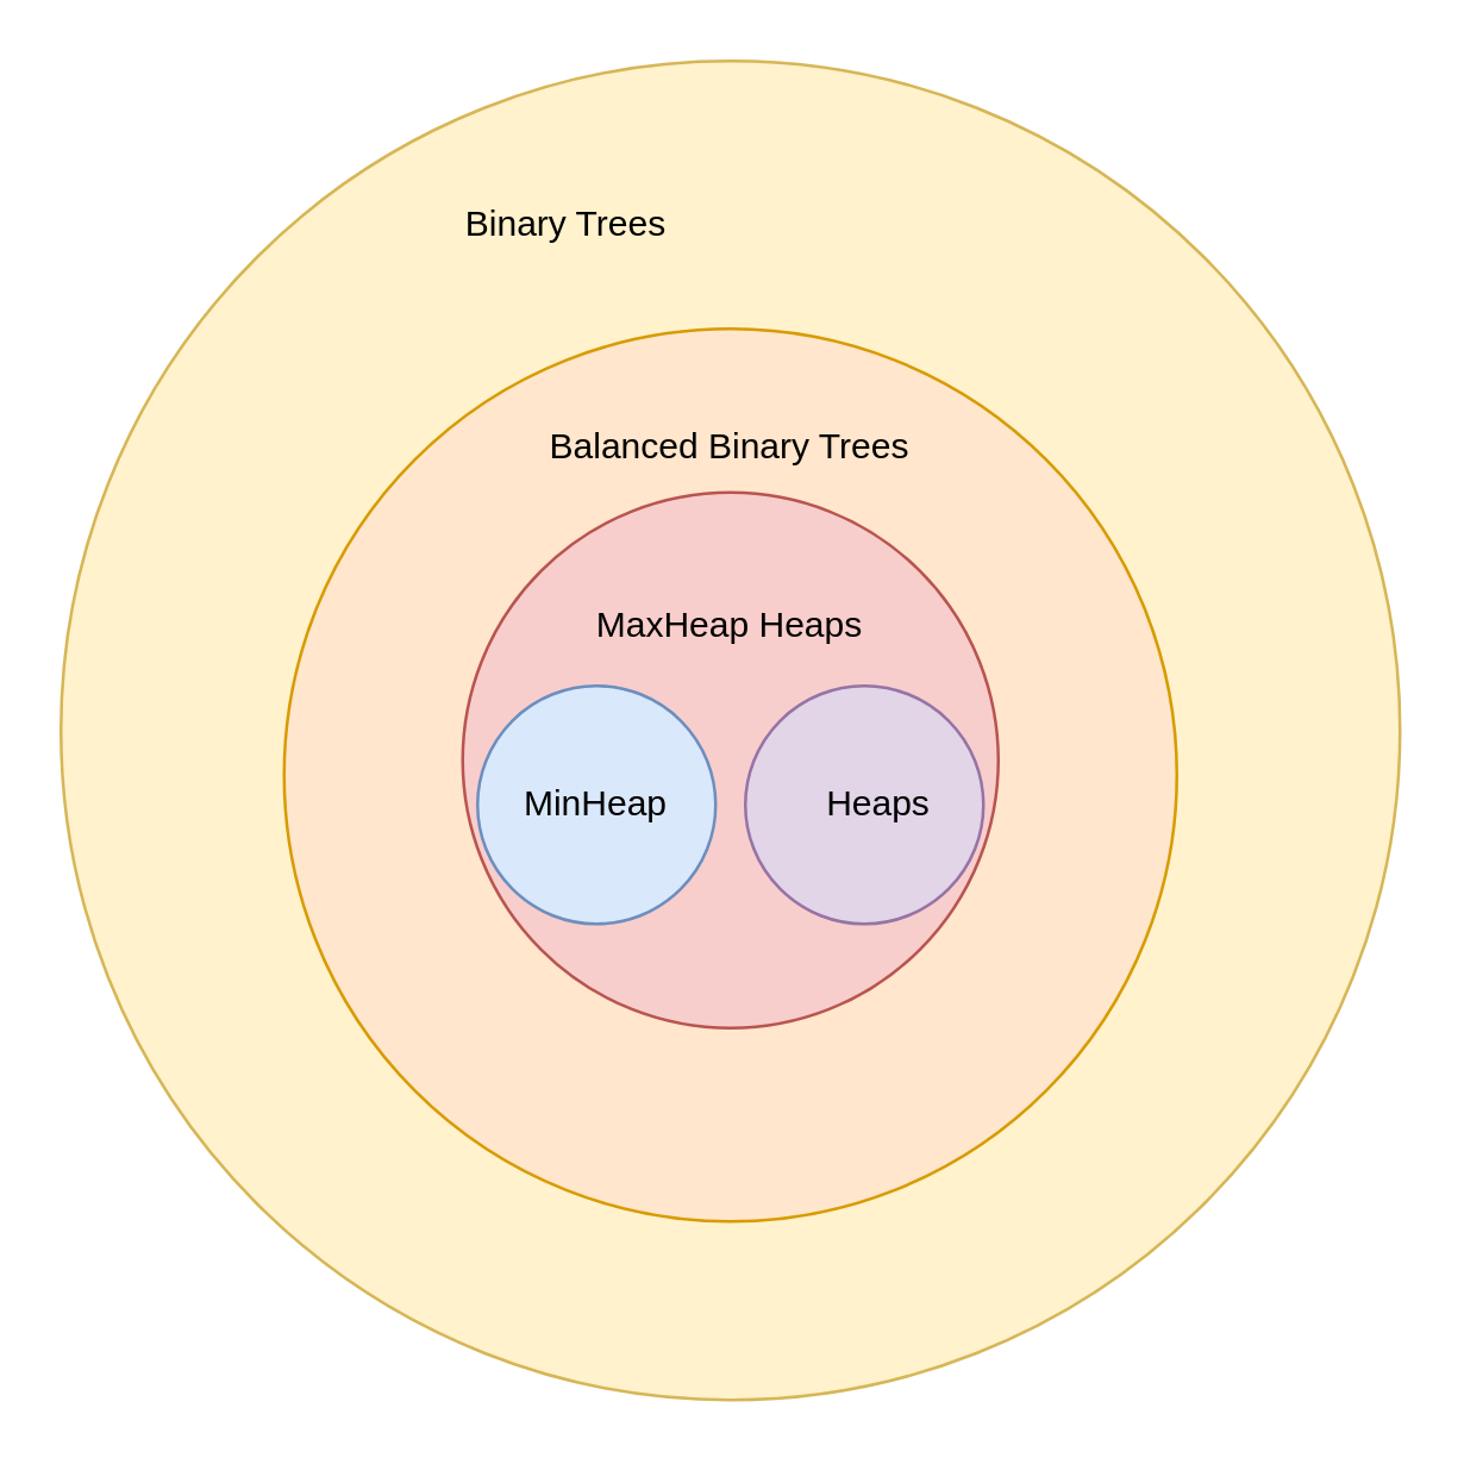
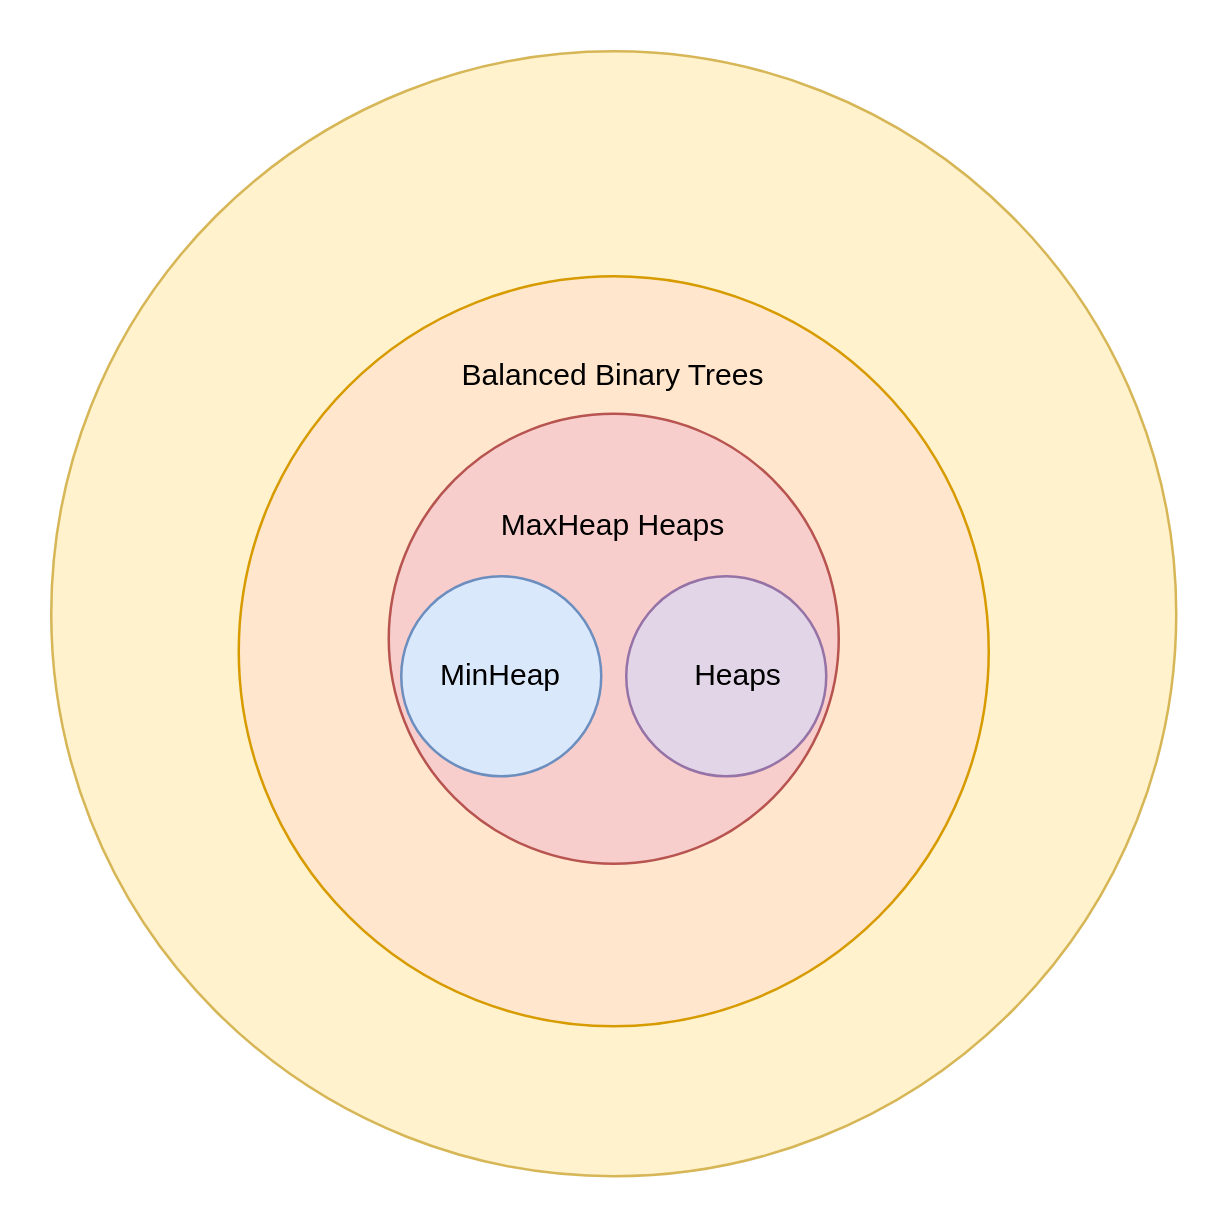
- <mxCell id="5" value="Binary Trees" style="text;html=1;strokeColor=none;fillColor=none;align=center;verticalAlign=middle;whiteSpace=wrap;rounded=0;" vertex="1" parent="1"><mxGeometry x="155" y="50" width="70" height="50" as="geometry" /></mxCell>
